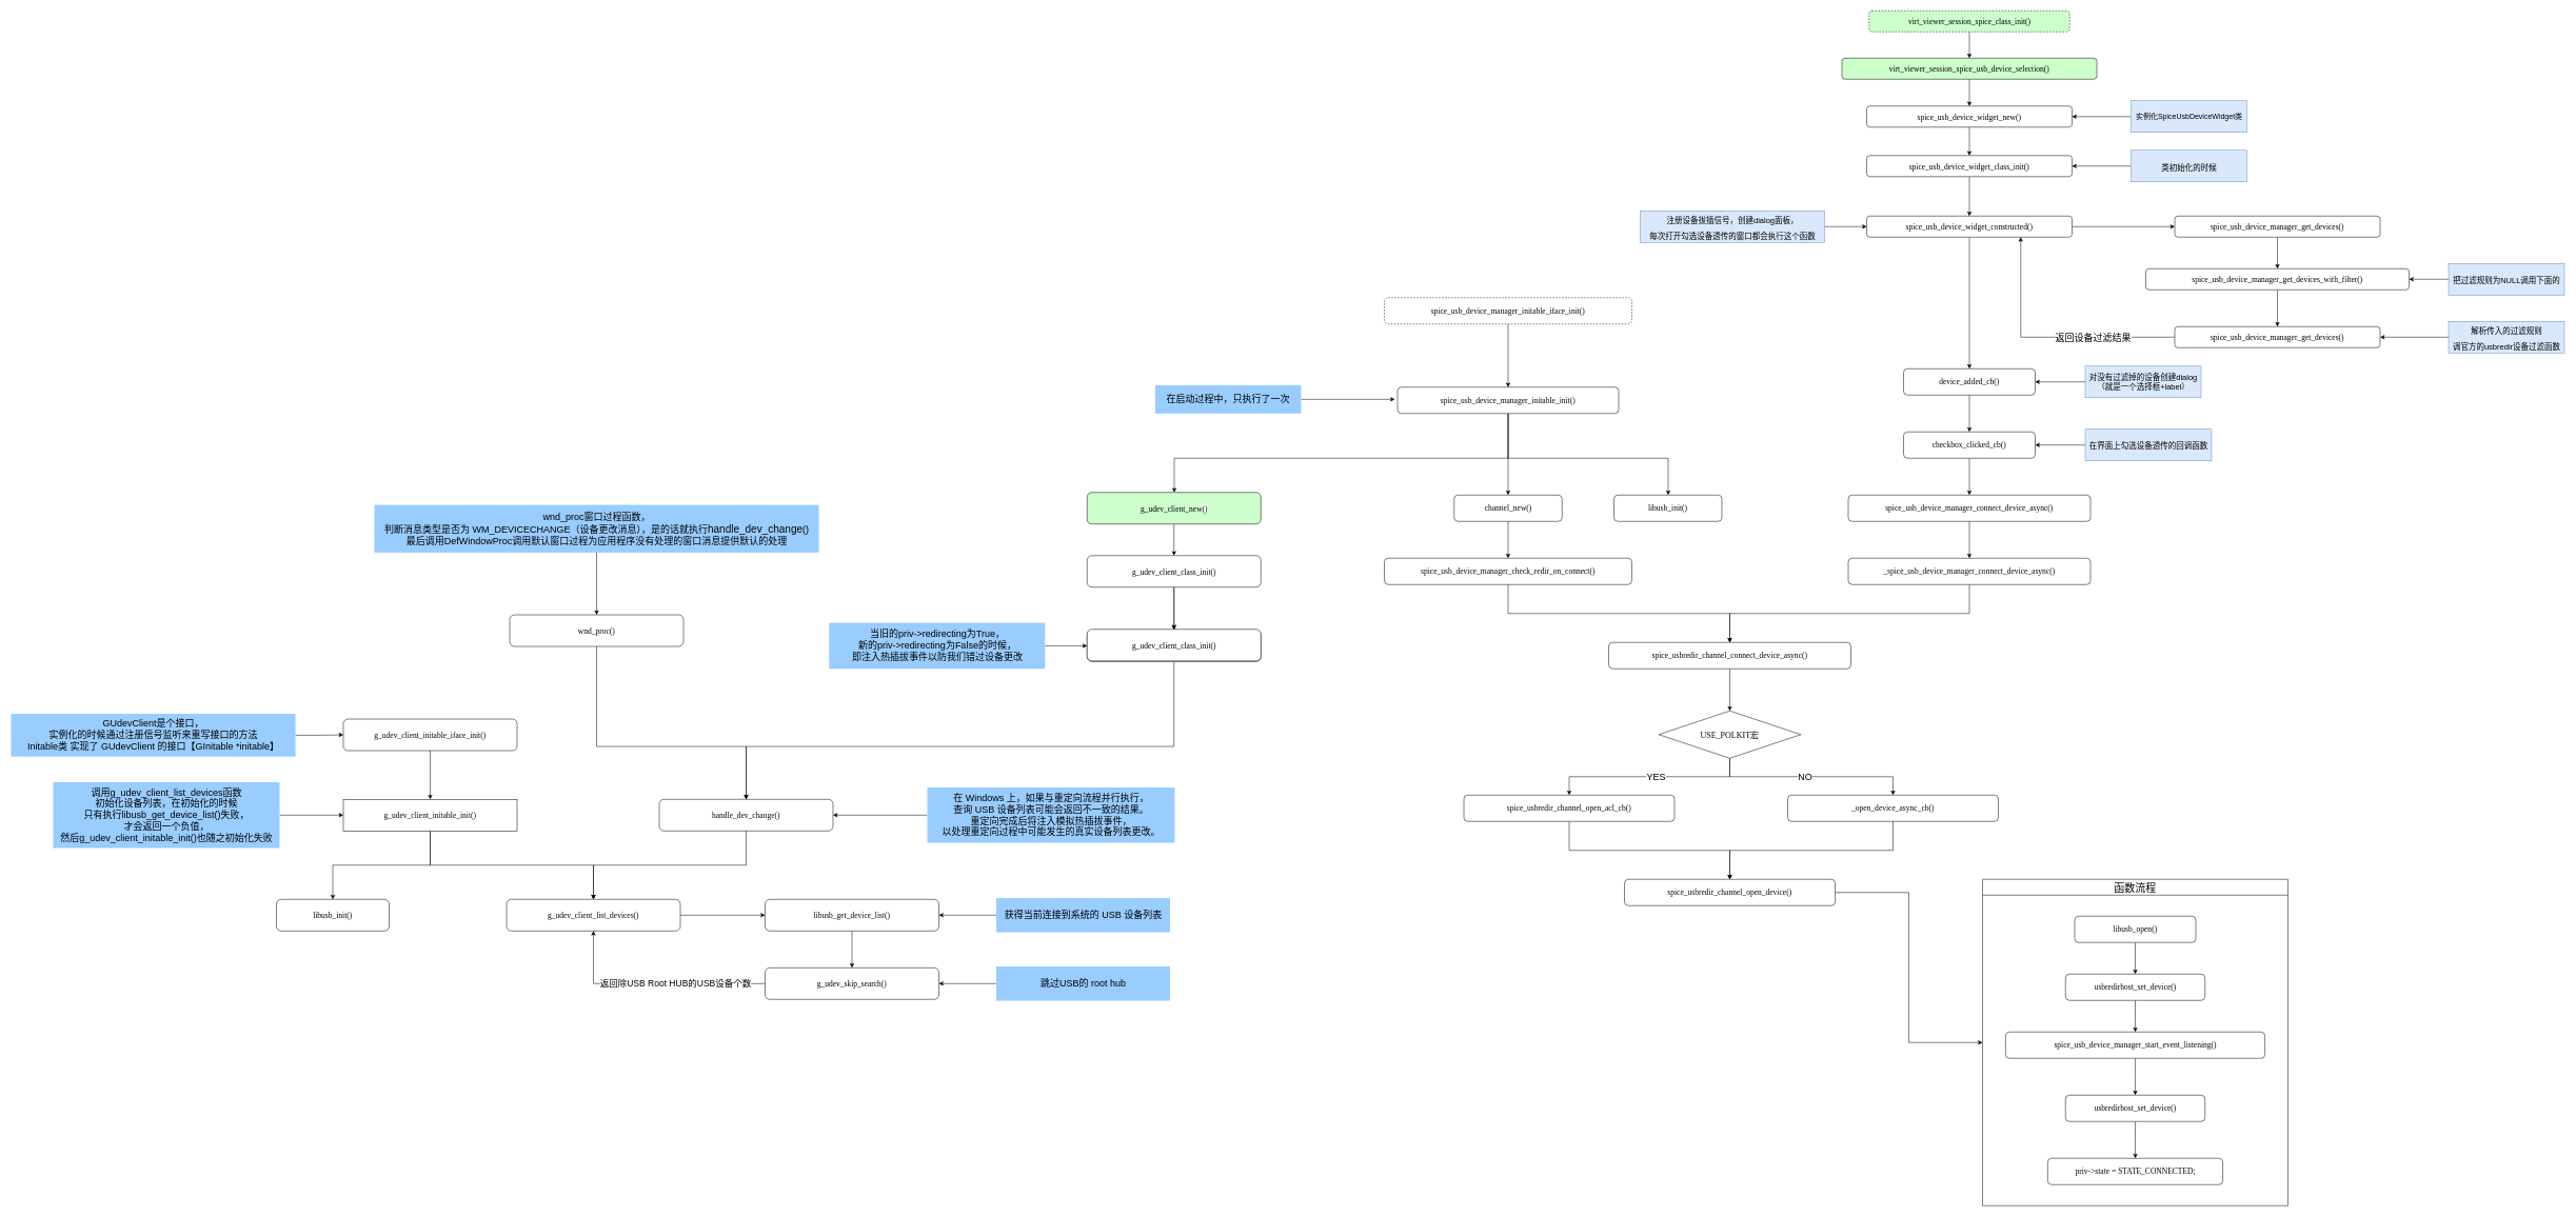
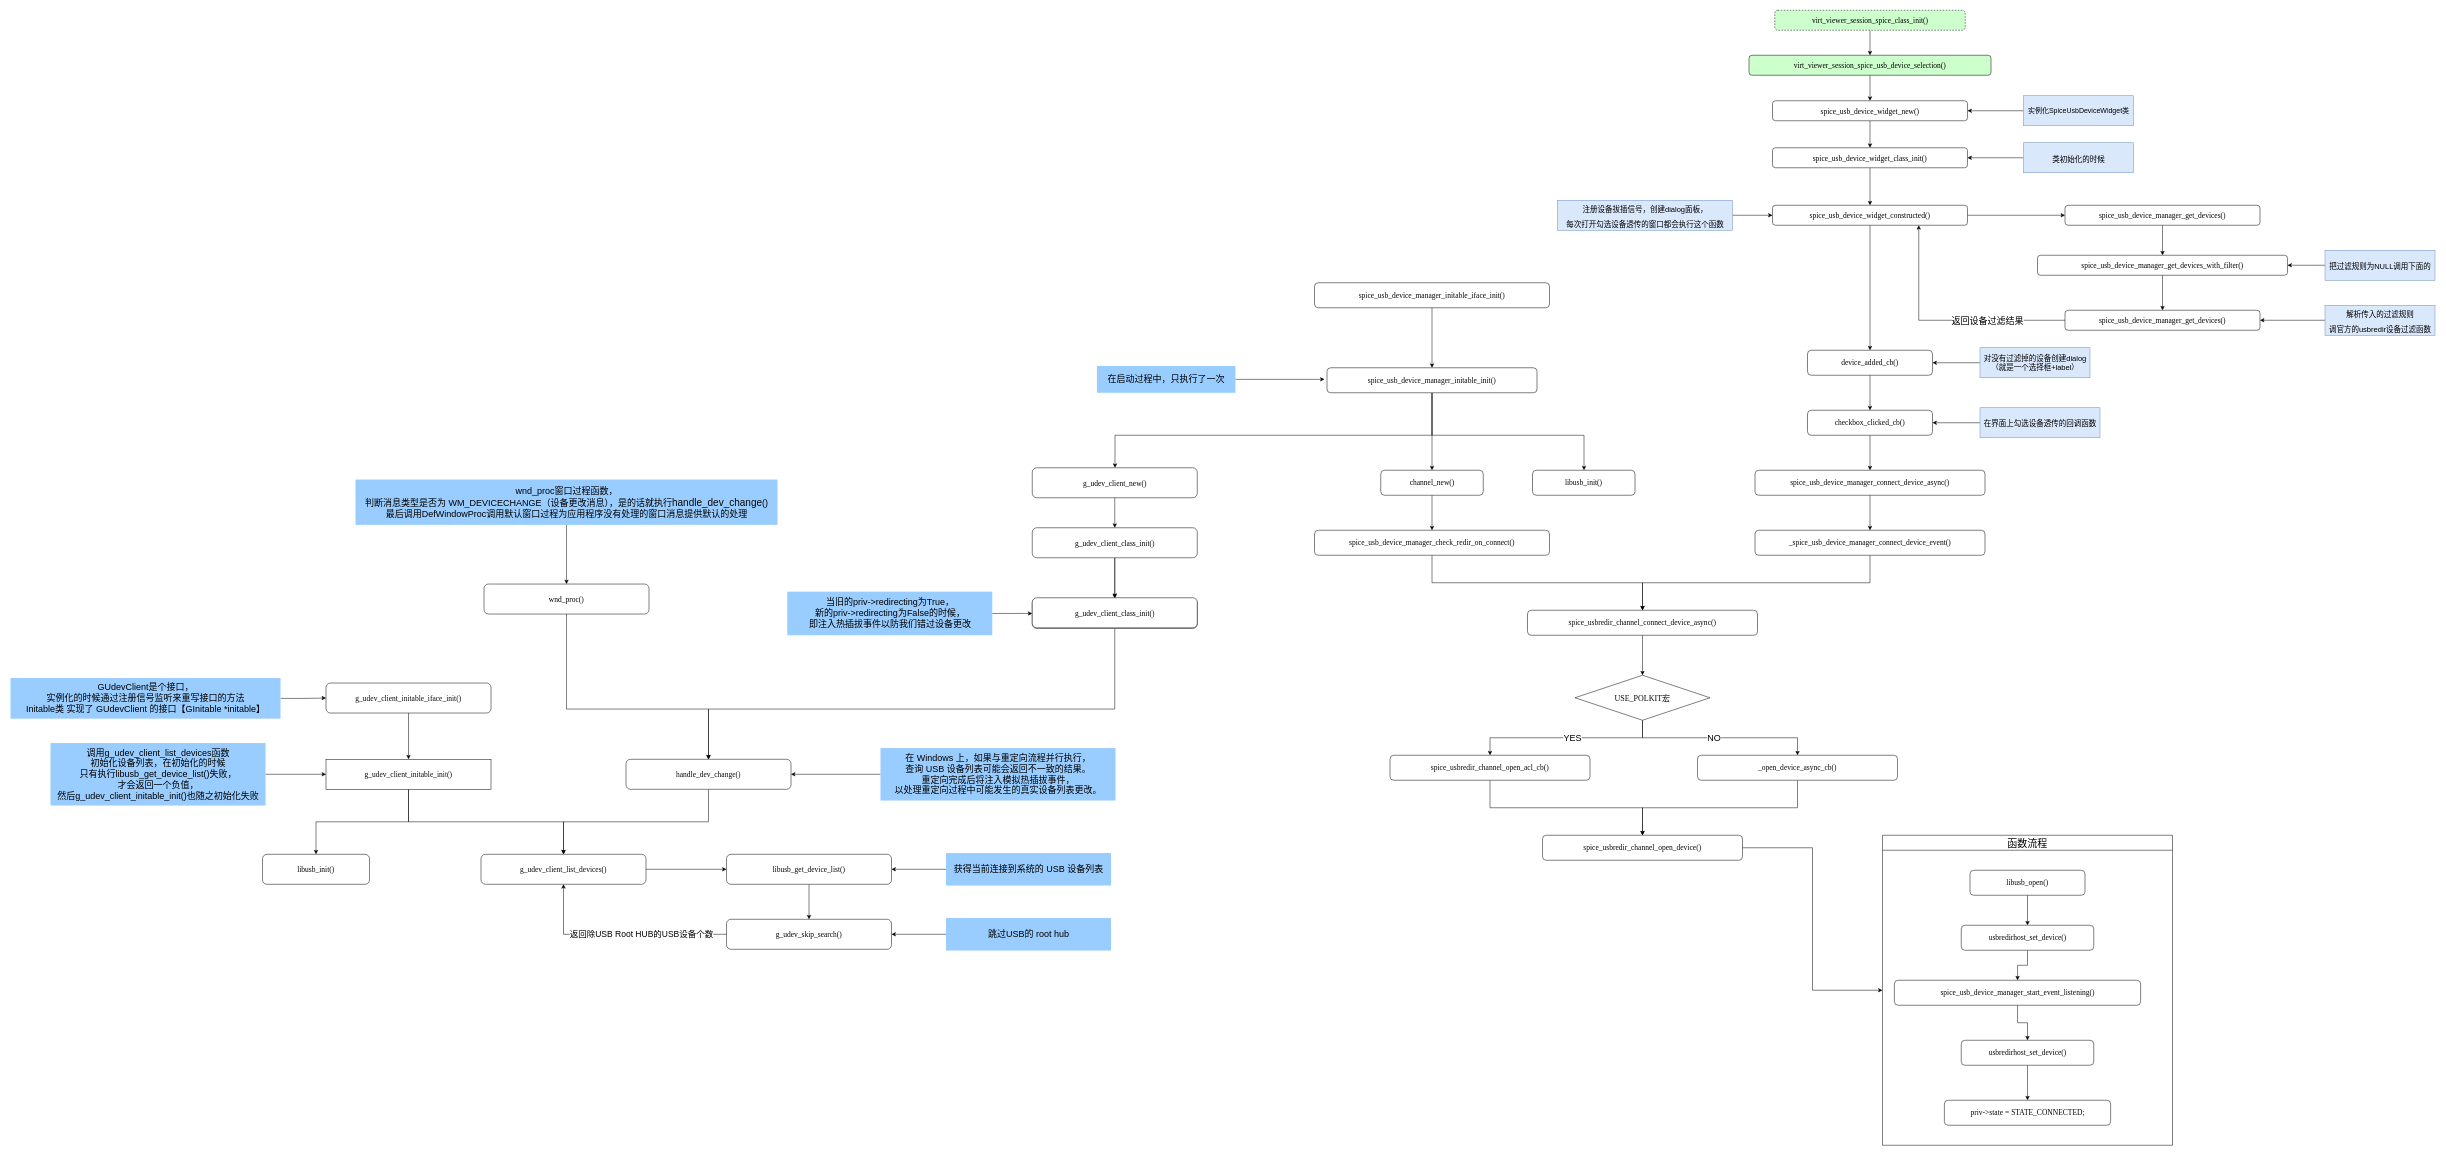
- <mxCell id="21" value="&lt;pre style=&quot;background-color: rgb(255, 255, 255); color: rgb(8, 8, 8); font-size: 11.3pt;&quot;&gt;&lt;font face=&quot;Lucida Console&quot;&gt;spice_usb_device_manager_initable_iface_init()&lt;/font&gt;&lt;/pre&gt;" style="rounded=1;whiteSpace=wrap;html=1;dashed=1;" parent="1" vertex="1"><mxGeometry x="2628" y="565" width="470" height="50" as="geometry" /></mxCell>
+ <mxCell id="21" value="&lt;pre style=&quot;background-color: rgb(255, 255, 255); color: rgb(8, 8, 8); font-size: 11.3pt;&quot;&gt;&lt;font face=&quot;Lucida Console&quot;&gt;spice_usb_device_manager_initable_iface_init()&lt;/font&gt;&lt;/pre&gt;" style="rounded=1;whiteSpace=wrap;html=1;" parent="1" vertex="1"><mxGeometry x="2628" y="565" width="470" height="50" as="geometry" /></mxCell>
- <mxCell id="107" value="g_udev_client_new&lt;span style=&quot;background-color: rgb(255, 255, 255); font-size: 15px;&quot;&gt;&lt;font color=&quot;#080808&quot; style=&quot;font-size: 15px;&quot;&gt;()&lt;/font&gt;&lt;/span&gt;&lt;font color=&quot;#080808&quot; style=&quot;font-size: 15px;&quot;&gt;&lt;br style=&quot;font-size: 15px;&quot;&gt;&lt;/font&gt;" style="rounded=1;whiteSpace=wrap;html=1;fontSize=15;fontFamily=Lucida Console;fillColor=#ccffcc;" vertex="1" parent="1"><mxGeometry x="2063.5" y="935" width="330" height="60" as="geometry" /></mxCell>
+ <mxCell id="107" value="g_udev_client_new&lt;span style=&quot;background-color: rgb(255, 255, 255); font-size: 15px;&quot;&gt;&lt;font color=&quot;#080808&quot; style=&quot;font-size: 15px;&quot;&gt;()&lt;/font&gt;&lt;/span&gt;&lt;font color=&quot;#080808&quot; style=&quot;font-size: 15px;&quot;&gt;&lt;br style=&quot;font-size: 15px;&quot;&gt;&lt;/font&gt;" style="rounded=1;whiteSpace=wrap;html=1;fontSize=15;fontFamily=Lucida Console;" vertex="1" parent="1"><mxGeometry x="2063.5" y="935" width="330" height="60" as="geometry" /></mxCell>
- <mxCell id="13" value="&lt;pre style=&quot;background-color: rgb(255, 255, 255); color: rgb(8, 8, 8); font-size: 11.3pt;&quot;&gt;&lt;font face=&quot;Lucida Console&quot;&gt;_spice_usb_device_manager_connect_device_async()&lt;/font&gt;&lt;/pre&gt;" style="rounded=1;whiteSpace=wrap;html=1;" parent="1" vertex="1"><mxGeometry x="3509" y="1060" width="460" height="50" as="geometry" /></mxCell>
+ <mxCell id="13" value="&lt;pre style=&quot;background-color: rgb(255, 255, 255); color: rgb(8, 8, 8); font-size: 11.3pt;&quot;&gt;&lt;font face=&quot;Lucida Console&quot;&gt;_spice_usb_device_manager_connect_device_event()&lt;/font&gt;&lt;/pre&gt;" style="rounded=1;whiteSpace=wrap;html=1;" parent="1" vertex="1"><mxGeometry x="3509" y="1060" width="460" height="50" as="geometry" /></mxCell>
- <mxCell id="39" value="&lt;pre style=&quot;background-color: rgb(255, 255, 255); color: rgb(8, 8, 8); font-size: 11.3pt;&quot;&gt;&lt;font face=&quot;Lucida Console&quot;&gt;spice_usb_device_manager_start_event_listening()&lt;/font&gt;&lt;/pre&gt;" style="rounded=1;whiteSpace=wrap;html=1;" parent="33" vertex="1"><mxGeometry x="43.75" y="290" width="492.5" height="50" as="geometry" /></mxCell>
+ <mxCell id="39" value="&lt;pre style=&quot;background-color: rgb(255, 255, 255); color: rgb(8, 8, 8); font-size: 11.3pt;&quot;&gt;&lt;font face=&quot;Lucida Console&quot;&gt;spice_usb_device_manager_start_event_listening()&lt;/font&gt;&lt;/pre&gt;" style="rounded=1;whiteSpace=wrap;html=1;" parent="33" vertex="1"><mxGeometry x="23.75" y="290" width="492.5" height="50" as="geometry" /></mxCell>
